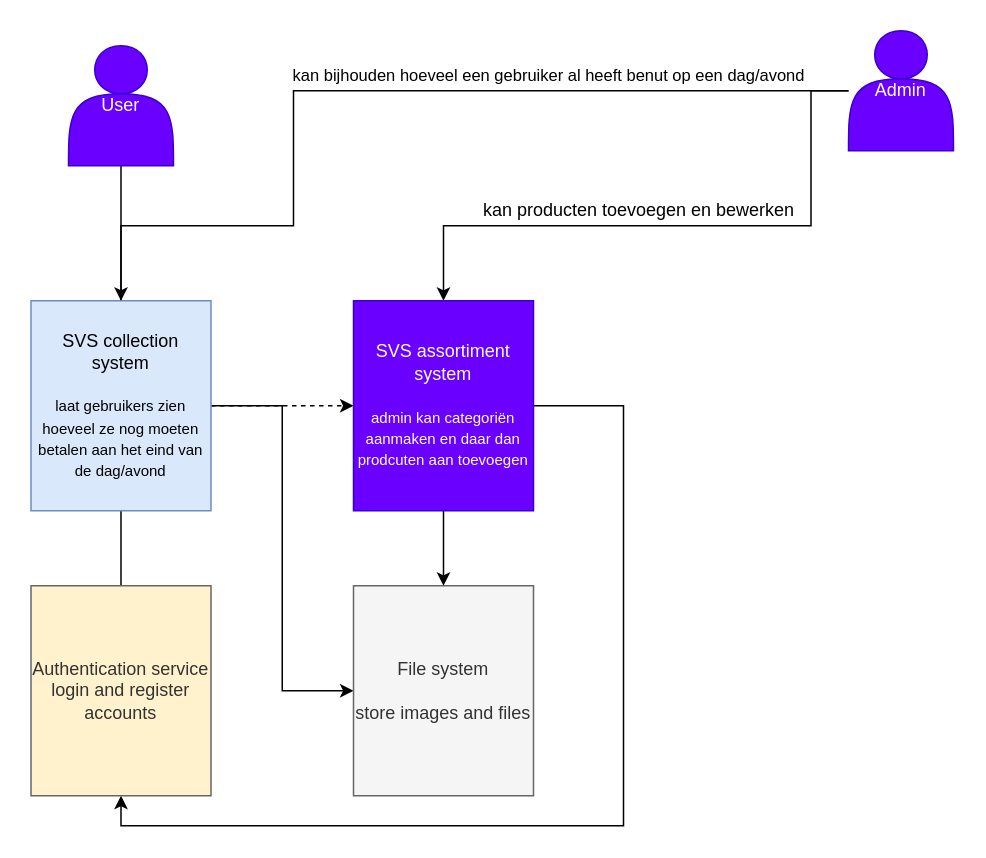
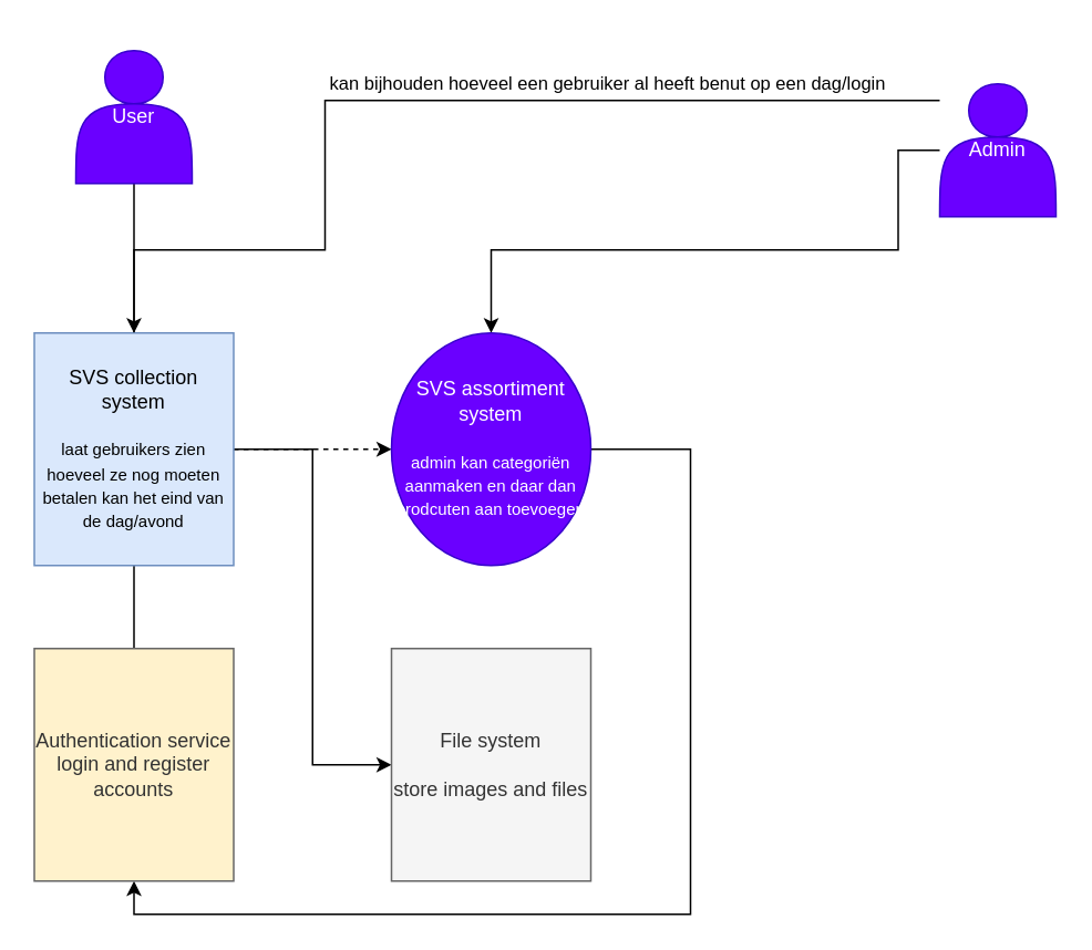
- <mxCell id="16" value="&lt;span style=&quot;font-size: 11px ; background-color: rgb(255 , 255 , 255)&quot;&gt;kan bijhouden hoeveel een gebruiker al heeft benut op een dag/avond&lt;/span&gt;" style="text;html=1;align=center;verticalAlign=middle;resizable=0;points=[];autosize=1;" parent="1" vertex="1"><mxGeometry x="185" y="40" width="360" height="20" as="geometry" /></mxCell>
+ <mxCell id="16" value="&lt;span style=&quot;font-size: 11px ; background-color: rgb(255 , 255 , 255)&quot;&gt;kan bijhouden hoeveel een gebruiker al heeft benut op een dag/login&lt;/span&gt;" style="text;html=1;align=center;verticalAlign=middle;resizable=0;points=[];autosize=1;" parent="1" vertex="1"><mxGeometry x="185" y="40" width="360" height="20" as="geometry" /></mxCell>
- <mxCell id="10" value="Admin" style="shape=actor;whiteSpace=wrap;html=1;fillColor=#6a00ff;strokeColor=#3700CC;fontColor=#ffffff;" parent="1" vertex="1"><mxGeometry x="565" y="20" width="70" height="80" as="geometry" /></mxCell>
+ <mxCell id="10" value="Admin" style="shape=actor;whiteSpace=wrap;html=1;fillColor=#6a00ff;strokeColor=#3700CC;fontColor=#ffffff;" parent="1" vertex="1"><mxGeometry x="565" y="50" width="70" height="80" as="geometry" /></mxCell>
- <mxCell id="15" value="kan producten toevoegen en bewerken" style="text;html=1;align=center;verticalAlign=middle;resizable=0;points=[];autosize=1;" parent="1" vertex="1"><mxGeometry x="315" y="130" width="220" height="20" as="geometry" /></mxCell>
- <mxCell id="7" value="SVS collection system&lt;br&gt;&lt;br&gt;&lt;font style=&quot;font-size: 10px&quot;&gt;laat gebruikers zien hoeveel ze nog moeten betalen aan het eind van de dag/avond&lt;/font&gt;" style="rounded=0;whiteSpace=wrap;html=1;fillColor=#dae8fc;strokeColor=#6c8ebf;" parent="1" vertex="1"><mxGeometry x="20" y="200" width="120" height="140" as="geometry" /></mxCell>
+ <mxCell id="7" value="SVS collection system&lt;br&gt;&lt;br&gt;&lt;font style=&quot;font-size: 10px&quot;&gt;laat gebruikers zien hoeveel ze nog moeten betalen kan het eind van de dag/avond&lt;/font&gt;" style="rounded=0;whiteSpace=wrap;html=1;fillColor=#dae8fc;strokeColor=#6c8ebf;" parent="1" vertex="1"><mxGeometry x="20" y="200" width="120" height="140" as="geometry" /></mxCell>
- <mxCell id="14" value="SVS assortiment system&lt;br&gt;&lt;br&gt;&lt;font style=&quot;font-size: 10px&quot;&gt;admin kan categoriën aanmaken en daar dan prodcuten aan toevoegen&lt;/font&gt;" style="rounded=0;whiteSpace=wrap;html=1;fillColor=#6a00ff;strokeColor=#3700CC;fontColor=#ffffff;" parent="1" vertex="1"><mxGeometry x="235" y="200" width="120" height="140" as="geometry" /></mxCell>
+ <mxCell id="14" value="SVS assortiment system&lt;br&gt;&lt;br&gt;&lt;font style=&quot;font-size: 10px&quot;&gt;admin kan categoriën aanmaken en daar dan prodcuten aan toevoegen&lt;/font&gt;" style="ellipse;whiteSpace=wrap;html=1;fillColor=#6a00ff;strokeColor=#3700CC;fontColor=#ffffff;" parent="1" vertex="1"><mxGeometry x="235" y="200" width="120" height="140" as="geometry" /></mxCell>
- <mxCell id="12" style="edgeStyle=orthogonalEdgeStyle;rounded=0;orthogonalLoop=1;jettySize=auto;html=1;entryX=0.5;entryY=0;entryDx=0;entryDy=0;" parent="1" source="14" target="11" edge="1"><mxGeometry relative="1" as="geometry" /></mxCell>
